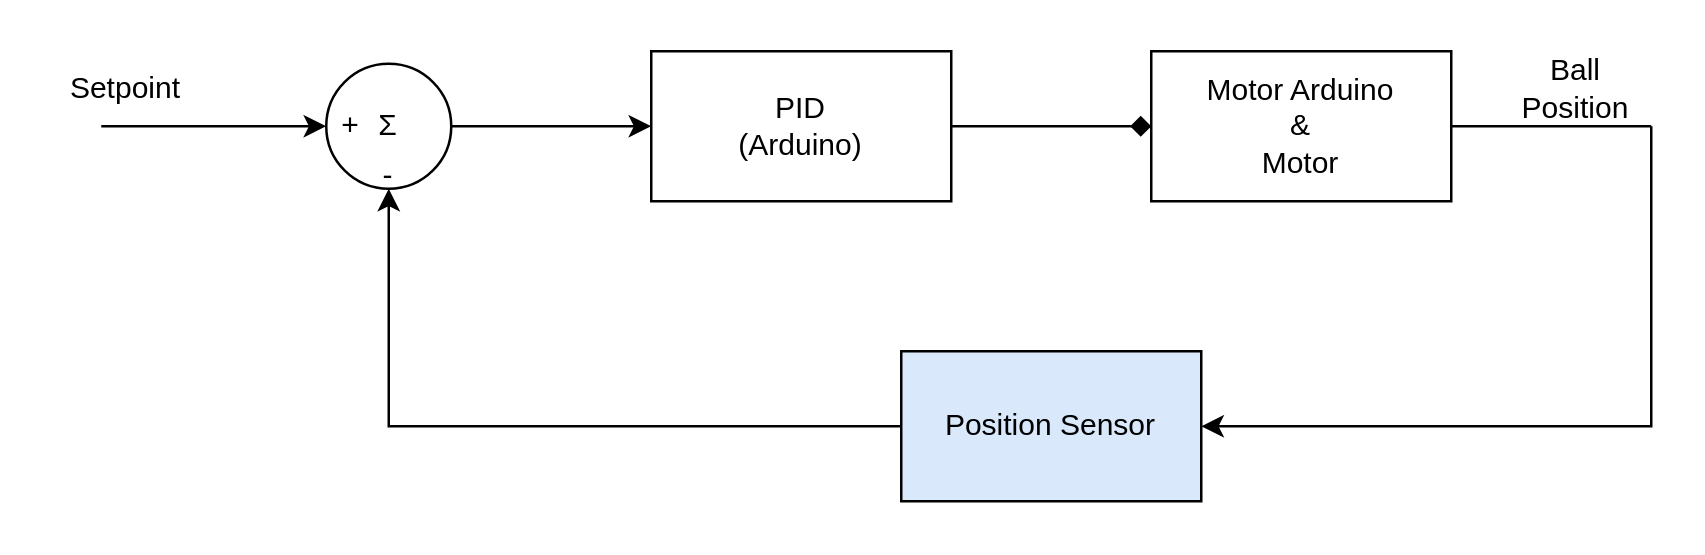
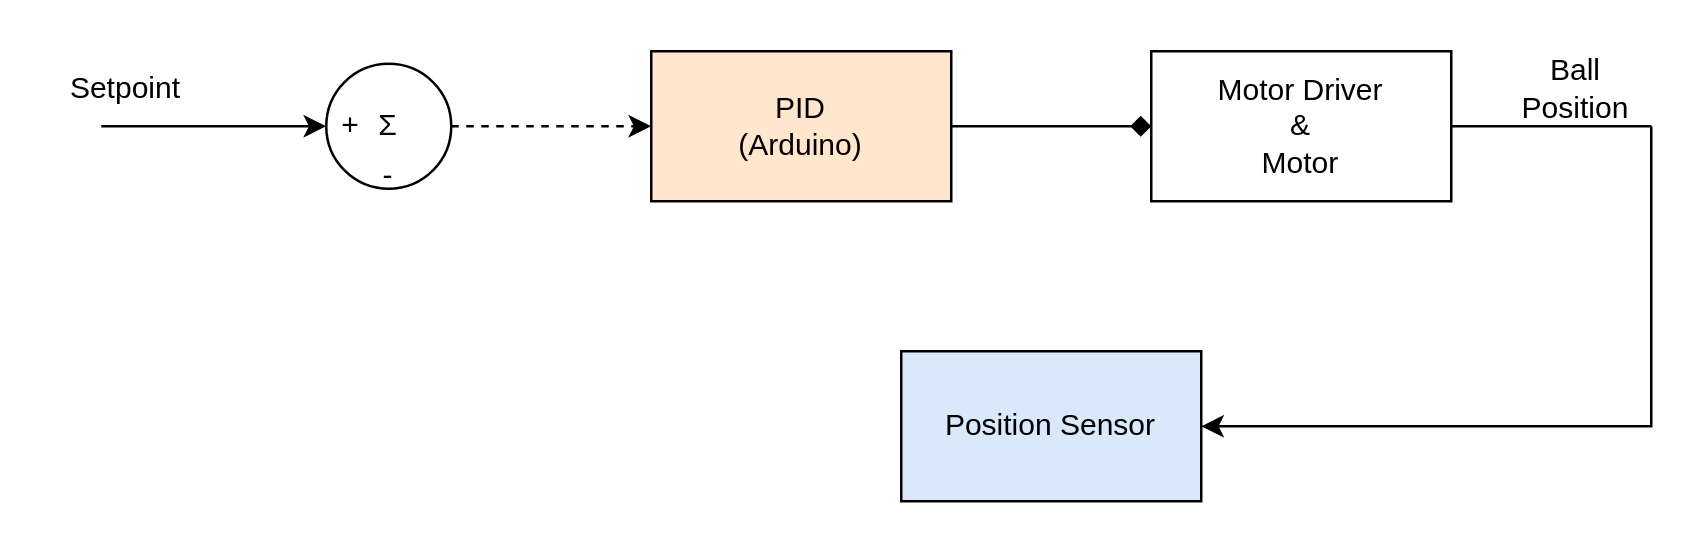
- <mxCell id="12" value="" style="endArrow=classic;html=1;rounded=0;exitX=1;exitY=0.5;exitDx=0;exitDy=0;entryX=0;entryY=0.5;entryDx=0;entryDy=0;" edge="1" parent="1" source="5" target="2"><mxGeometry width="50" height="50" relative="1" as="geometry"><mxPoint x="570" y="170" as="sourcePoint" /><mxPoint x="620" y="120" as="targetPoint" /></mxGeometry></mxCell>
+ <mxCell id="12" value="" style="endArrow=classic;html=1;rounded=0;exitX=1;exitY=0.5;exitDx=0;exitDy=0;entryX=0;entryY=0.5;entryDx=0;entryDy=0;dashed=1;" edge="1" parent="1" source="5" target="2"><mxGeometry width="50" height="50" relative="1" as="geometry"><mxPoint x="570" y="170" as="sourcePoint" /><mxPoint x="620" y="120" as="targetPoint" /></mxGeometry></mxCell>
- <mxCell id="2" value="PID&lt;br&gt;(Arduino)" style="rounded=0;whiteSpace=wrap;html=1;" vertex="1" parent="1"><mxGeometry x="260" y="20" width="120" height="60" as="geometry" /></mxCell>
+ <mxCell id="2" value="PID&lt;br&gt;(Arduino)" style="rounded=0;whiteSpace=wrap;html=1;fillColor=#ffe6cc;" vertex="1" parent="1"><mxGeometry x="260" y="20" width="120" height="60" as="geometry" /></mxCell>
- <mxCell id="3" value="Motor Arduino&lt;br&gt;&amp;amp;&lt;br&gt;Motor" style="rounded=0;whiteSpace=wrap;html=1;" vertex="1" parent="1"><mxGeometry x="460" y="20" width="120" height="60" as="geometry" /></mxCell>
+ <mxCell id="3" value="Motor Driver&lt;br&gt;&amp;amp;&lt;br&gt;Motor" style="rounded=0;whiteSpace=wrap;html=1;" vertex="1" parent="1"><mxGeometry x="460" y="20" width="120" height="60" as="geometry" /></mxCell>
- <mxCell id="11" value="" style="endArrow=classic;html=1;rounded=0;exitX=0;exitY=0.5;exitDx=0;exitDy=0;entryX=0.5;entryY=1;entryDx=0;entryDy=0;" edge="1" parent="1" source="4" target="5"><mxGeometry width="50" height="50" relative="1" as="geometry"><mxPoint x="570" y="180" as="sourcePoint" /><mxPoint x="620" y="130" as="targetPoint" /><Array as="points"><mxPoint x="155" y="170" /></Array></mxGeometry></mxCell>
